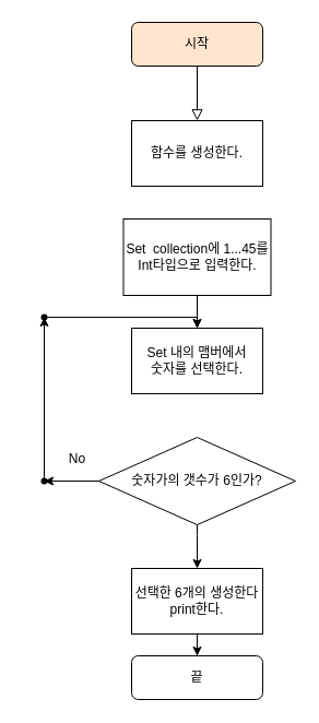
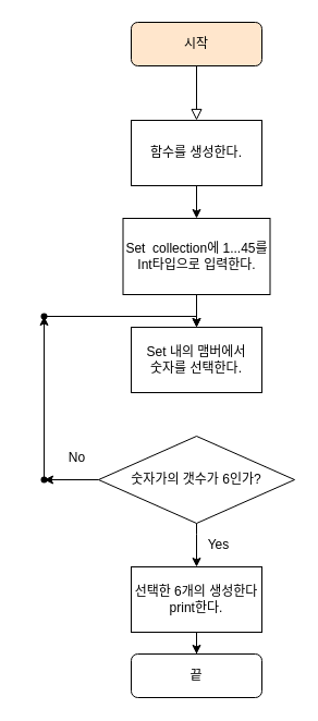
+ <mxCell id="7" value="" style="edgeStyle=orthogonalEdgeStyle;rounded=0;orthogonalLoop=1;jettySize=auto;html=1;" edge="1" parent="1" source="8" target="6"><mxGeometry relative="1" as="geometry" /></mxCell>
+ <mxCell id="15" value="Yes" style="text;html=1;resizable=0;autosize=1;align=center;verticalAlign=middle;points=[];fillColor=none;strokeColor=none;rounded=0;" vertex="1" parent="1"><mxGeometry x="180" y="490" width="40" height="20" as="geometry" /></mxCell>
